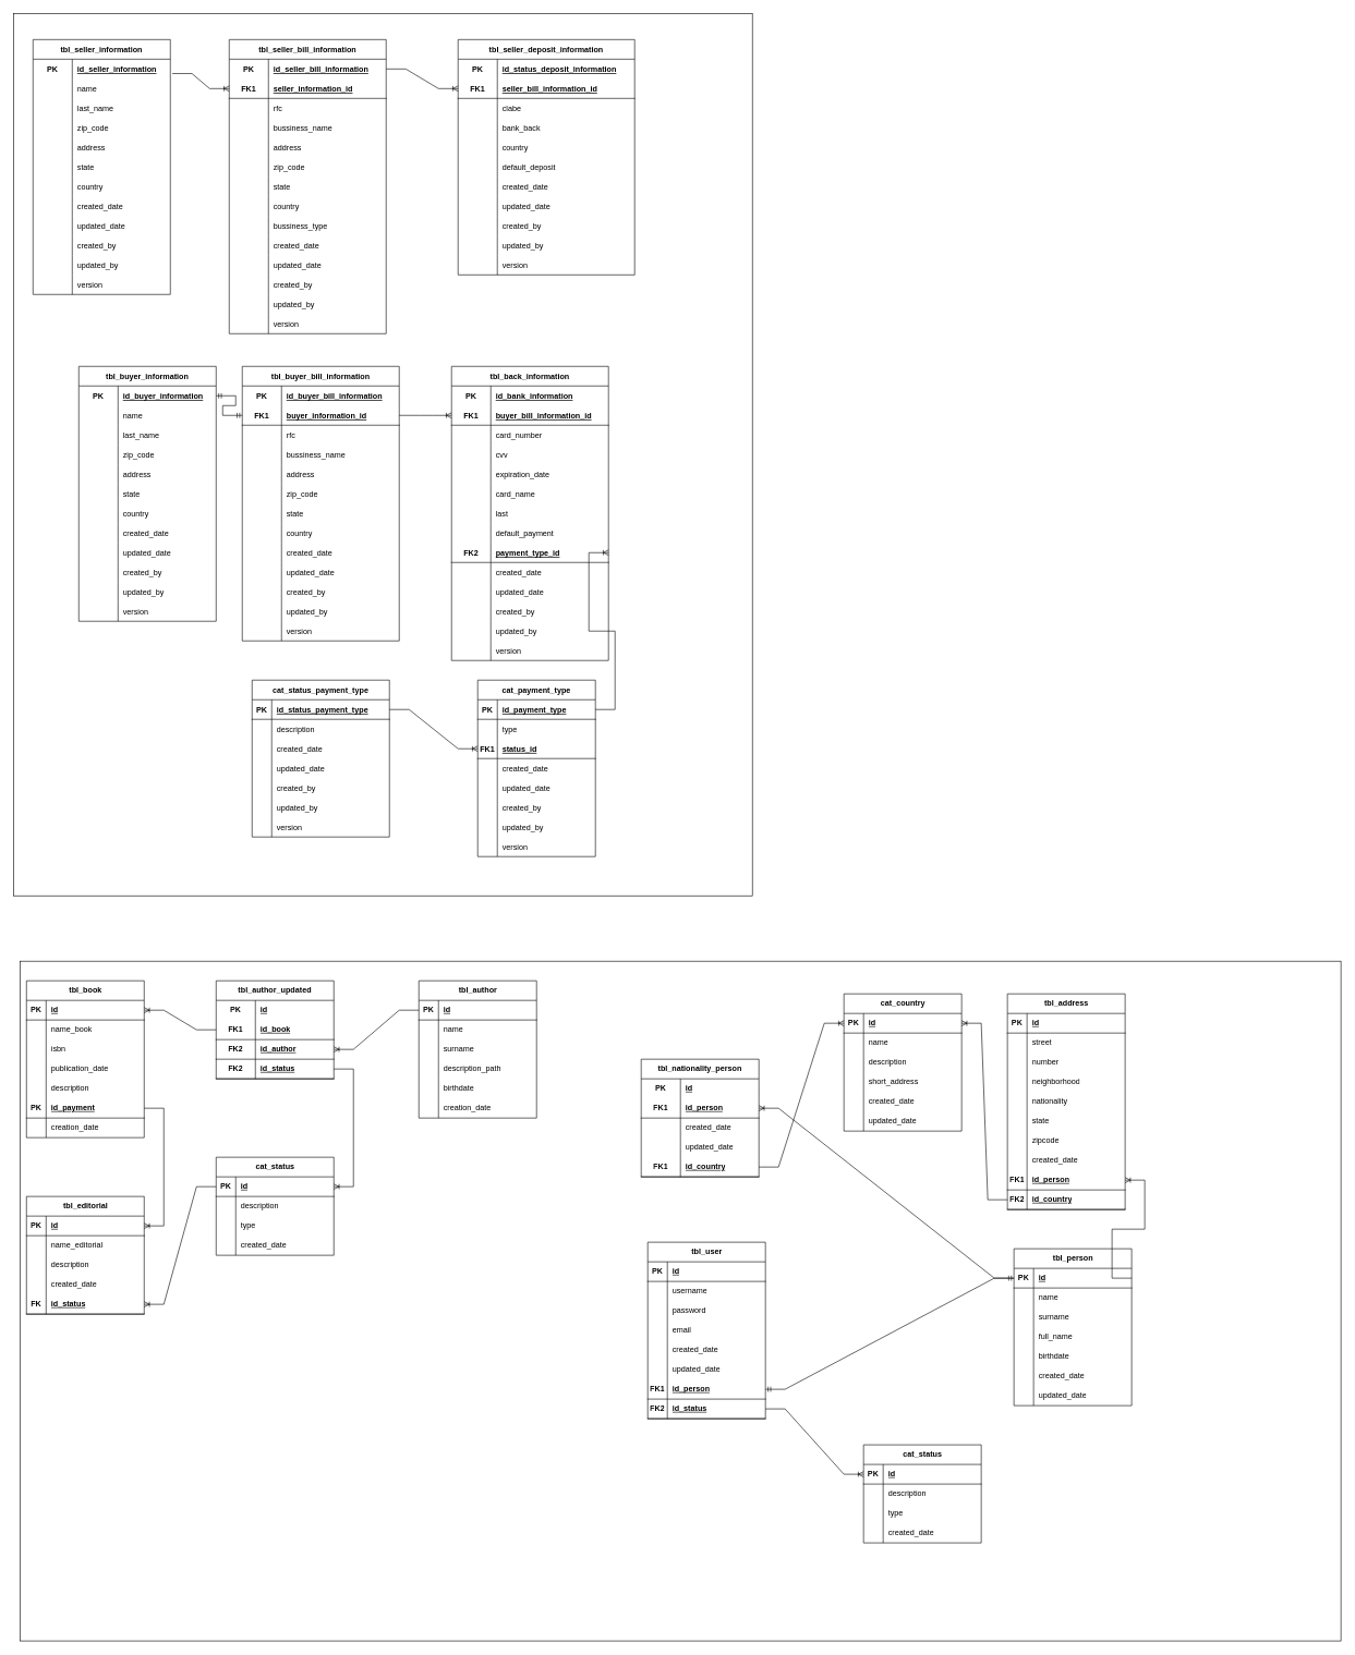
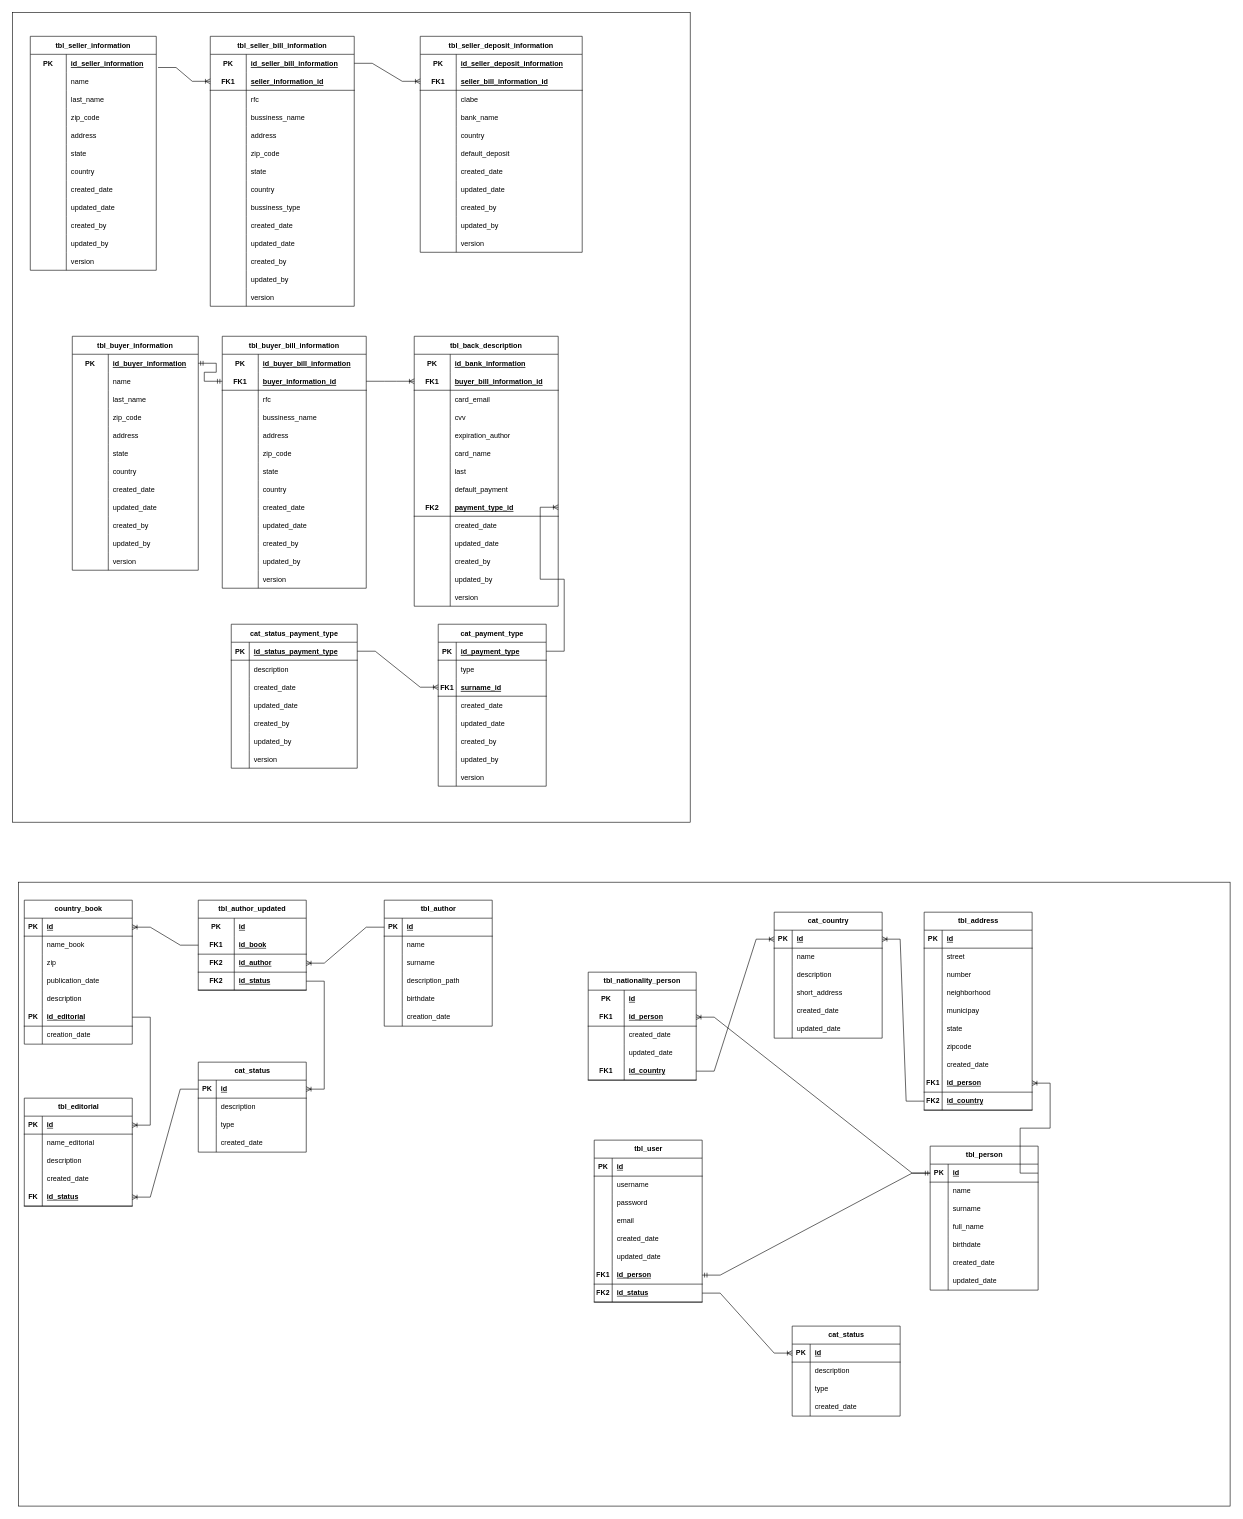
- <mxCell id="88" value="id_status_deposit_information" style="shape=partialRectangle;connectable=0;fillColor=none;top=0;left=0;bottom=0;right=0;align=left;spacingLeft=6;fontStyle=5;overflow=hidden;" parent="86" vertex="1"><mxGeometry x="60" width="210" height="30" as="geometry"><mxRectangle width="210" height="30" as="alternateBounds" /></mxGeometry></mxCell>
+ <mxCell id="88" value="id_seller_deposit_information" style="shape=partialRectangle;connectable=0;fillColor=none;top=0;left=0;bottom=0;right=0;align=left;spacingLeft=6;fontStyle=5;overflow=hidden;" parent="86" vertex="1"><mxGeometry x="60" width="210" height="30" as="geometry"><mxRectangle width="210" height="30" as="alternateBounds" /></mxGeometry></mxCell>
- <mxCell id="97" value="bank_back" style="shape=partialRectangle;connectable=0;fillColor=none;top=0;left=0;bottom=0;right=0;align=left;spacingLeft=6;overflow=hidden;" parent="95" vertex="1"><mxGeometry x="60" width="210" height="30" as="geometry"><mxRectangle width="210" height="30" as="alternateBounds" /></mxGeometry></mxCell>
+ <mxCell id="97" value="bank_name" style="shape=partialRectangle;connectable=0;fillColor=none;top=0;left=0;bottom=0;right=0;align=left;spacingLeft=6;overflow=hidden;" parent="95" vertex="1"><mxGeometry x="60" width="210" height="30" as="geometry"><mxRectangle width="210" height="30" as="alternateBounds" /></mxGeometry></mxCell>
- <mxCell id="223" value="tbl_back_information" style="shape=table;startSize=30;container=1;collapsible=1;childLayout=tableLayout;fixedRows=1;rowLines=0;fontStyle=1;align=center;resizeLast=1;" parent="1" vertex="1"><mxGeometry x="690" y="560" width="240" height="450" as="geometry" /></mxCell>
+ <mxCell id="223" value="tbl_back_description" style="shape=table;startSize=30;container=1;collapsible=1;childLayout=tableLayout;fixedRows=1;rowLines=0;fontStyle=1;align=center;resizeLast=1;" parent="1" vertex="1"><mxGeometry x="690" y="560" width="240" height="450" as="geometry" /></mxCell>
- <mxCell id="232" value="card_number" style="shape=partialRectangle;connectable=0;fillColor=none;top=0;left=0;bottom=0;right=0;align=left;spacingLeft=6;overflow=hidden;" parent="230" vertex="1"><mxGeometry x="60" width="180" height="30" as="geometry"><mxRectangle width="180" height="30" as="alternateBounds" /></mxGeometry></mxCell>
+ <mxCell id="232" value="card_email" style="shape=partialRectangle;connectable=0;fillColor=none;top=0;left=0;bottom=0;right=0;align=left;spacingLeft=6;overflow=hidden;" parent="230" vertex="1"><mxGeometry x="60" width="180" height="30" as="geometry"><mxRectangle width="180" height="30" as="alternateBounds" /></mxGeometry></mxCell>
- <mxCell id="238" value="expiration_date" style="shape=partialRectangle;connectable=0;fillColor=none;top=0;left=0;bottom=0;right=0;align=left;spacingLeft=6;overflow=hidden;" parent="236" vertex="1"><mxGeometry x="60" width="180" height="30" as="geometry"><mxRectangle width="180" height="30" as="alternateBounds" /></mxGeometry></mxCell>
+ <mxCell id="238" value="expiration_author" style="shape=partialRectangle;connectable=0;fillColor=none;top=0;left=0;bottom=0;right=0;align=left;spacingLeft=6;overflow=hidden;" parent="236" vertex="1"><mxGeometry x="60" width="180" height="30" as="geometry"><mxRectangle width="180" height="30" as="alternateBounds" /></mxGeometry></mxCell>
- <mxCell id="207" value="status_id" style="shape=partialRectangle;connectable=0;fillColor=none;top=0;left=0;bottom=0;right=0;align=left;spacingLeft=6;fontStyle=5;overflow=hidden;" parent="205" vertex="1"><mxGeometry x="30" width="150" height="30" as="geometry"><mxRectangle width="150" height="30" as="alternateBounds" /></mxGeometry></mxCell>
+ <mxCell id="207" value="surname_id" style="shape=partialRectangle;connectable=0;fillColor=none;top=0;left=0;bottom=0;right=0;align=left;spacingLeft=6;fontStyle=5;overflow=hidden;" parent="205" vertex="1"><mxGeometry x="30" width="150" height="30" as="geometry"><mxRectangle width="150" height="30" as="alternateBounds" /></mxGeometry></mxCell>
- <mxCell id="291" value="tbl_book" style="shape=table;startSize=30;container=1;collapsible=1;childLayout=tableLayout;fixedRows=1;rowLines=0;fontStyle=1;align=center;resizeLast=1;html=1;" parent="1" vertex="1"><mxGeometry x="40" y="1500" width="180" height="240" as="geometry" /></mxCell>
+ <mxCell id="291" value="country_book" style="shape=table;startSize=30;container=1;collapsible=1;childLayout=tableLayout;fixedRows=1;rowLines=0;fontStyle=1;align=center;resizeLast=1;html=1;" parent="1" vertex="1"><mxGeometry x="40" y="1500" width="180" height="240" as="geometry" /></mxCell>
- <mxCell id="300" value="isbn" style="shape=partialRectangle;connectable=0;fillColor=none;top=0;left=0;bottom=0;right=0;align=left;spacingLeft=6;overflow=hidden;whiteSpace=wrap;html=1;" parent="298" vertex="1"><mxGeometry x="30" width="150" height="30" as="geometry"><mxRectangle width="150" height="30" as="alternateBounds" /></mxGeometry></mxCell>
+ <mxCell id="300" value="zip" style="shape=partialRectangle;connectable=0;fillColor=none;top=0;left=0;bottom=0;right=0;align=left;spacingLeft=6;overflow=hidden;whiteSpace=wrap;html=1;" parent="298" vertex="1"><mxGeometry x="30" width="150" height="30" as="geometry"><mxRectangle width="150" height="30" as="alternateBounds" /></mxGeometry></mxCell>
- <mxCell id="441" value="nationality" style="shape=partialRectangle;connectable=0;fillColor=none;top=0;left=0;bottom=0;right=0;align=left;spacingLeft=6;overflow=hidden;whiteSpace=wrap;html=1;" parent="439" vertex="1"><mxGeometry x="30" width="150" height="30" as="geometry"><mxRectangle width="150" height="30" as="alternateBounds" /></mxGeometry></mxCell>
+ <mxCell id="441" value="municipay" style="shape=partialRectangle;connectable=0;fillColor=none;top=0;left=0;bottom=0;right=0;align=left;spacingLeft=6;overflow=hidden;whiteSpace=wrap;html=1;" parent="439" vertex="1"><mxGeometry x="30" width="150" height="30" as="geometry"><mxRectangle width="150" height="30" as="alternateBounds" /></mxGeometry></mxCell>
- <mxCell id="309" value="id_payment" style="shape=partialRectangle;connectable=0;fillColor=none;top=0;left=0;bottom=0;right=0;align=left;spacingLeft=6;fontStyle=5;overflow=hidden;whiteSpace=wrap;html=1;" parent="307" vertex="1"><mxGeometry x="30" width="150" height="30" as="geometry"><mxRectangle width="150" height="30" as="alternateBounds" /></mxGeometry></mxCell>
+ <mxCell id="309" value="id_editorial" style="shape=partialRectangle;connectable=0;fillColor=none;top=0;left=0;bottom=0;right=0;align=left;spacingLeft=6;fontStyle=5;overflow=hidden;whiteSpace=wrap;html=1;" parent="307" vertex="1"><mxGeometry x="30" width="150" height="30" as="geometry"><mxRectangle width="150" height="30" as="alternateBounds" /></mxGeometry></mxCell>
